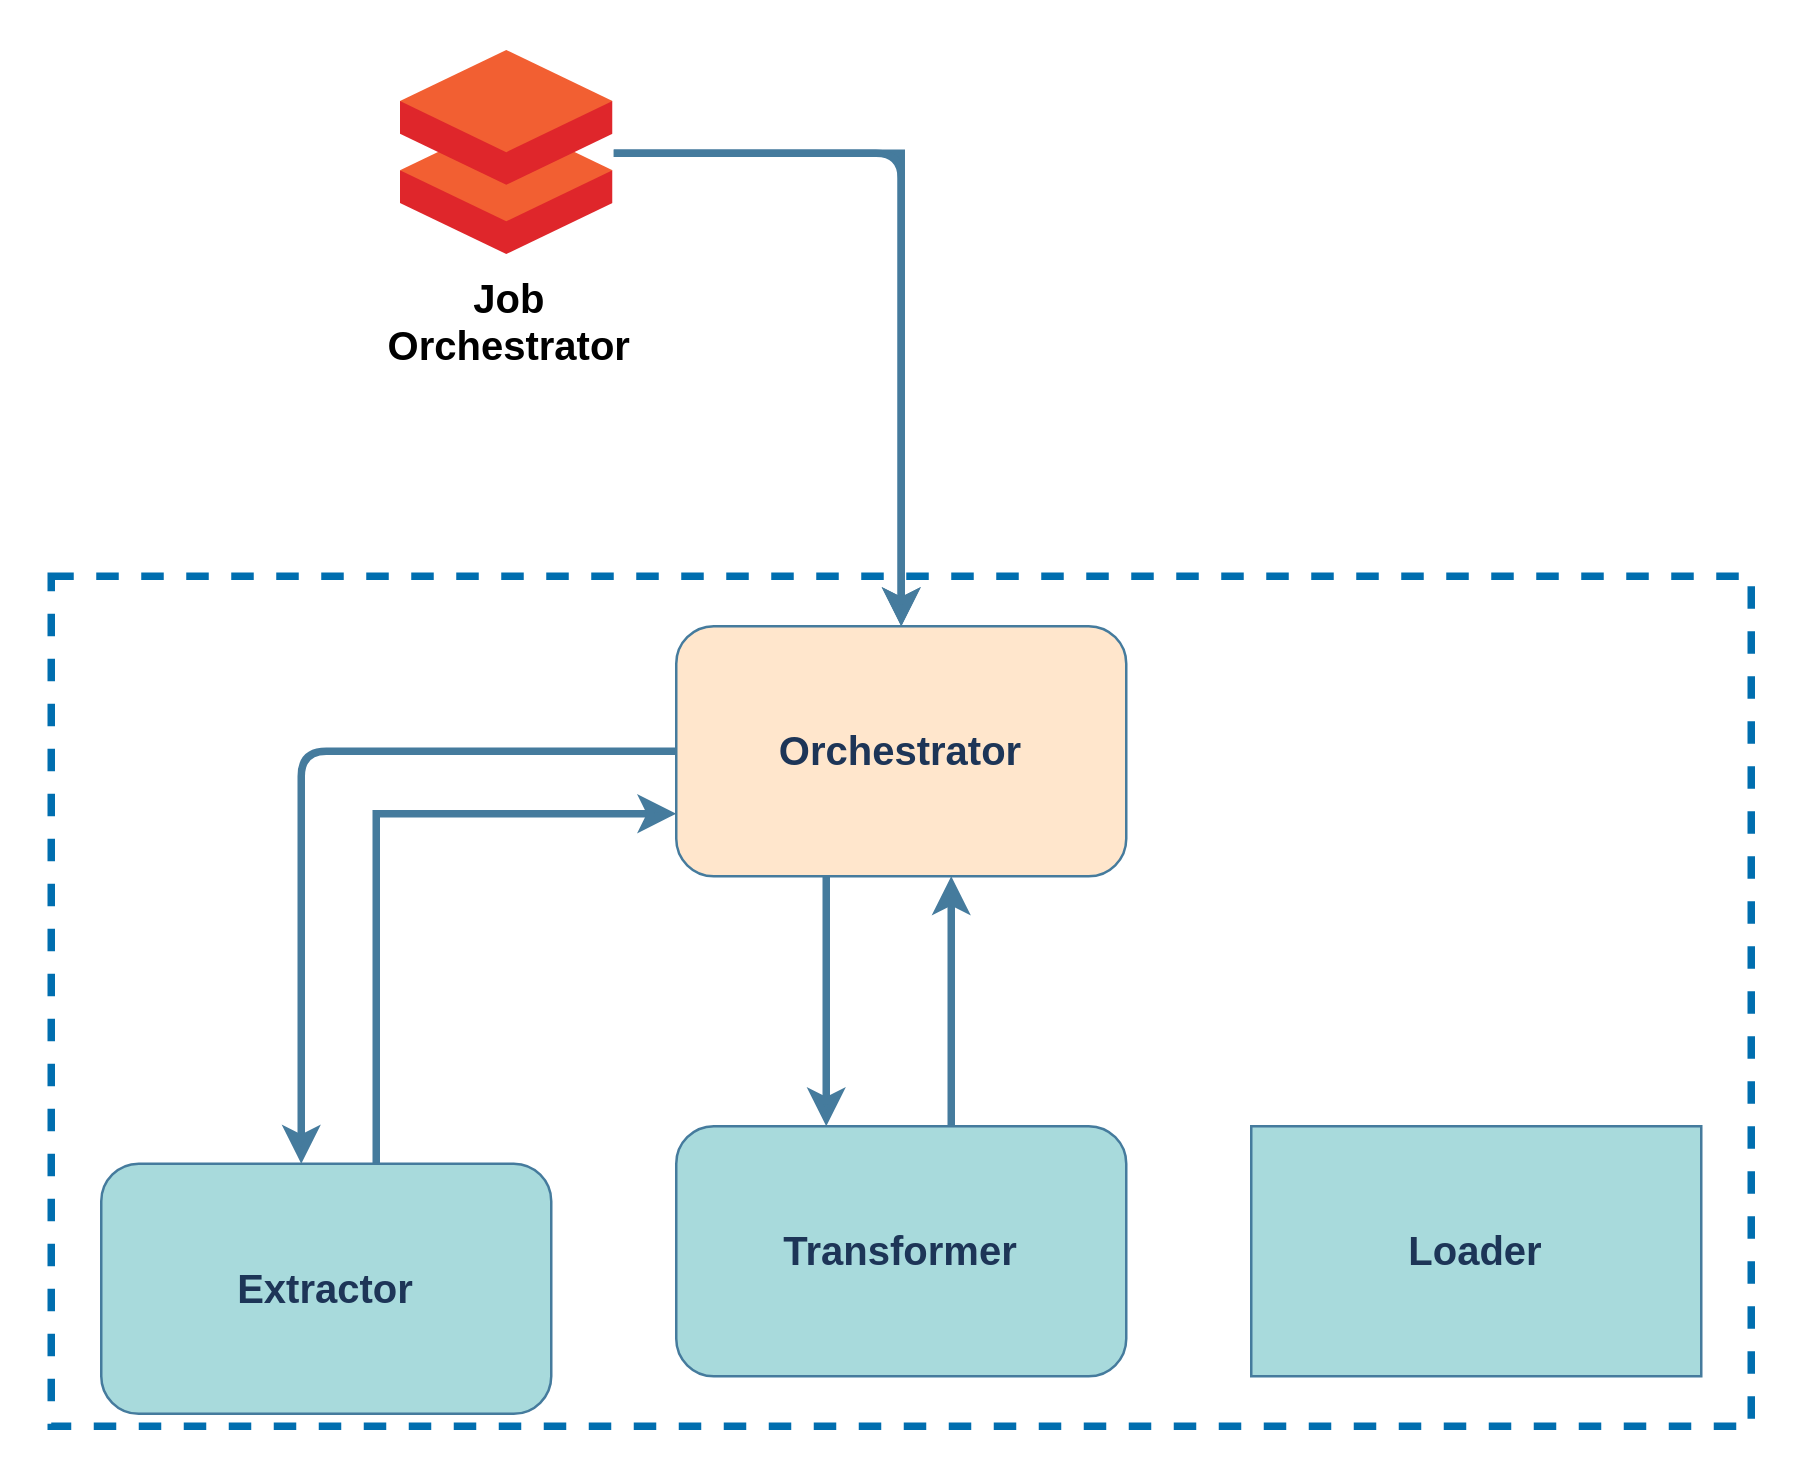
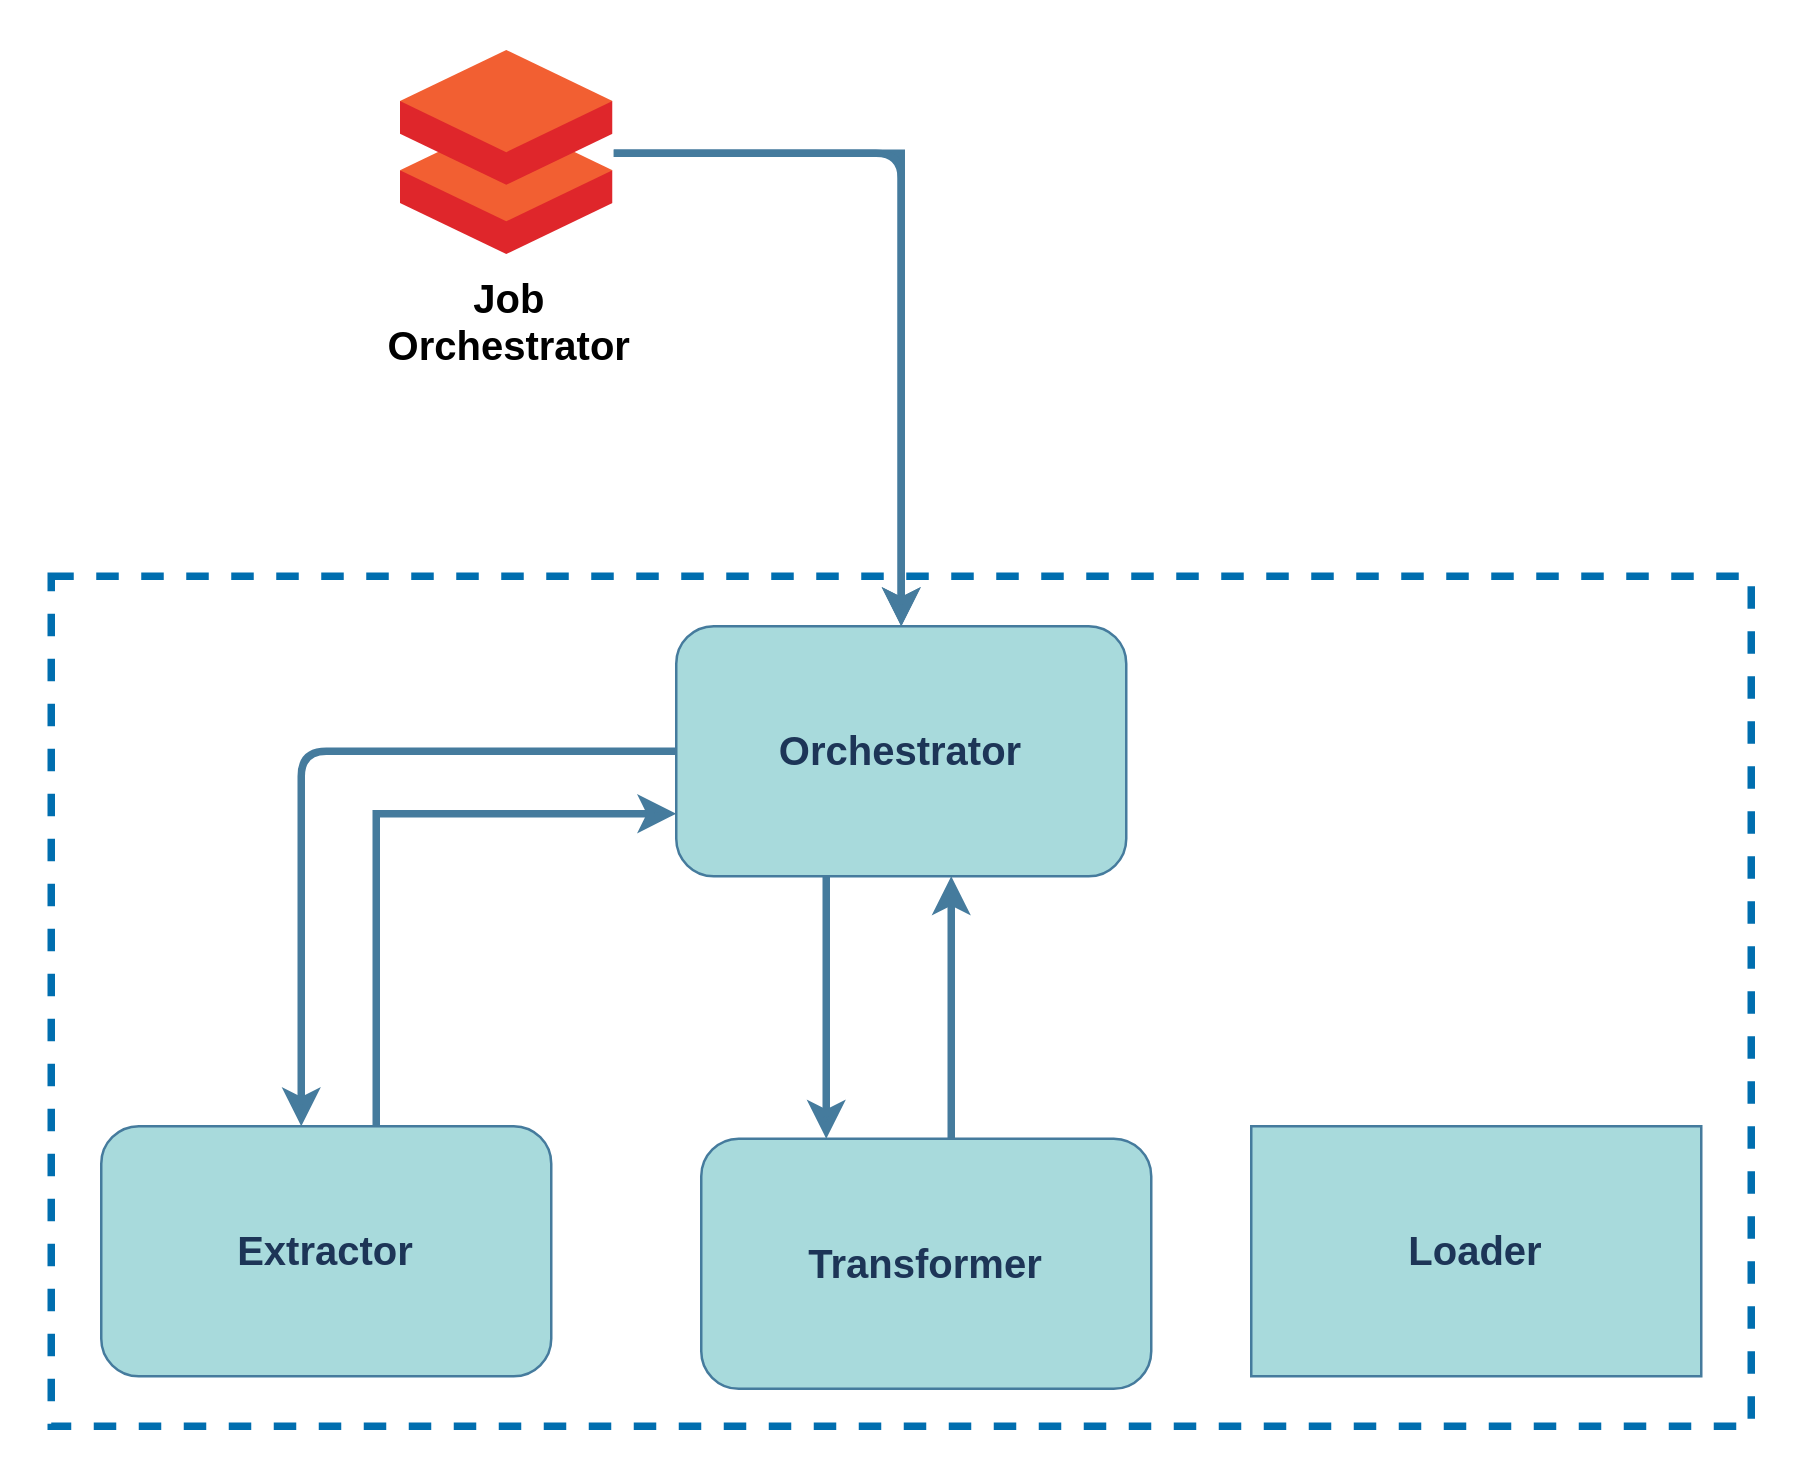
- <mxCell id="8" value="&lt;span style=&quot;font-size: 16px&quot;&gt;&lt;b&gt;Orchestrator&lt;/b&gt;&lt;/span&gt;" style="rounded=1;whiteSpace=wrap;html=1;fillColor=#ffe6cc;strokeColor=#457B9D;fontColor=#1D3557;" parent="1" vertex="1"><mxGeometry x="270" y="250" width="180" height="100" as="geometry" /></mxCell>
+ <mxCell id="8" value="&lt;span style=&quot;font-size: 16px&quot;&gt;&lt;b&gt;Orchestrator&lt;/b&gt;&lt;/span&gt;" style="rounded=1;whiteSpace=wrap;html=1;fillColor=#A8DADC;strokeColor=#457B9D;fontColor=#1D3557;" parent="1" vertex="1"><mxGeometry x="270" y="250" width="180" height="100" as="geometry" /></mxCell>
- <mxCell id="12" value="&lt;b&gt;&lt;span style=&quot;font-size: 16px&quot;&gt;Transformer&lt;/span&gt;&lt;br&gt;&lt;/b&gt;" style="rounded=1;whiteSpace=wrap;html=1;fillColor=#A8DADC;strokeColor=#457B9D;fontColor=#1D3557;" parent="1" vertex="1"><mxGeometry x="270" y="450" width="180" height="100" as="geometry" /></mxCell>
+ <mxCell id="12" value="&lt;b&gt;&lt;span style=&quot;font-size: 16px&quot;&gt;Transformer&lt;/span&gt;&lt;br&gt;&lt;/b&gt;" style="rounded=1;whiteSpace=wrap;html=1;fillColor=#A8DADC;strokeColor=#457B9D;fontColor=#1D3557;" parent="1" vertex="1"><mxGeometry x="280" y="455" width="180" height="100" as="geometry" /></mxCell>
- <mxCell id="10" value="&lt;span style=&quot;font-size: 16px&quot;&gt;&lt;b&gt;Extractor&lt;/b&gt;&lt;/span&gt;" style="rounded=1;whiteSpace=wrap;html=1;fillColor=#A8DADC;strokeColor=#457B9D;fontColor=#1D3557;" parent="1" vertex="1"><mxGeometry x="40" y="465" width="180" height="100" as="geometry" /></mxCell>
+ <mxCell id="10" value="&lt;span style=&quot;font-size: 16px&quot;&gt;&lt;b&gt;Extractor&lt;/b&gt;&lt;/span&gt;" style="rounded=1;whiteSpace=wrap;html=1;fillColor=#A8DADC;strokeColor=#457B9D;fontColor=#1D3557;" parent="1" vertex="1"><mxGeometry x="40" y="450" width="180" height="100" as="geometry" /></mxCell>
